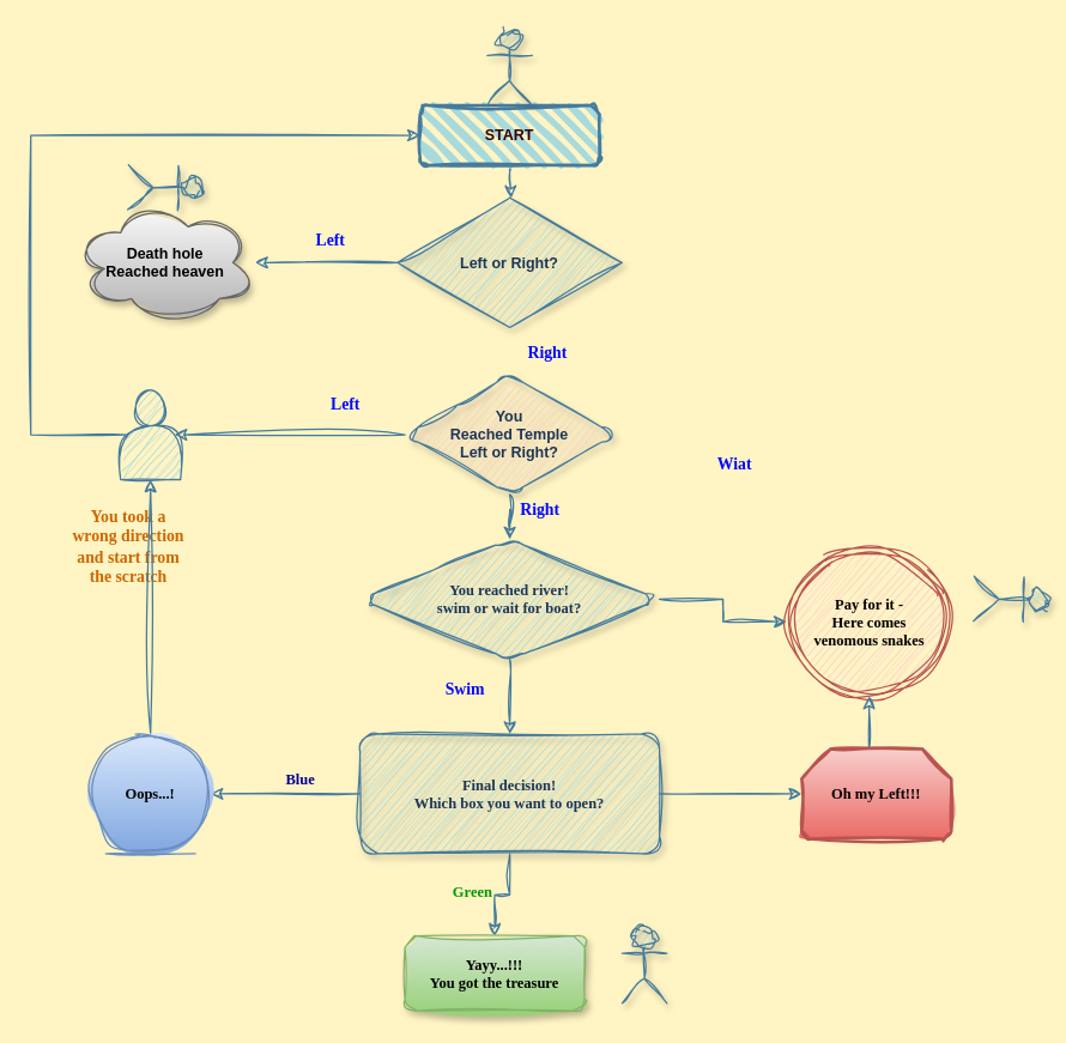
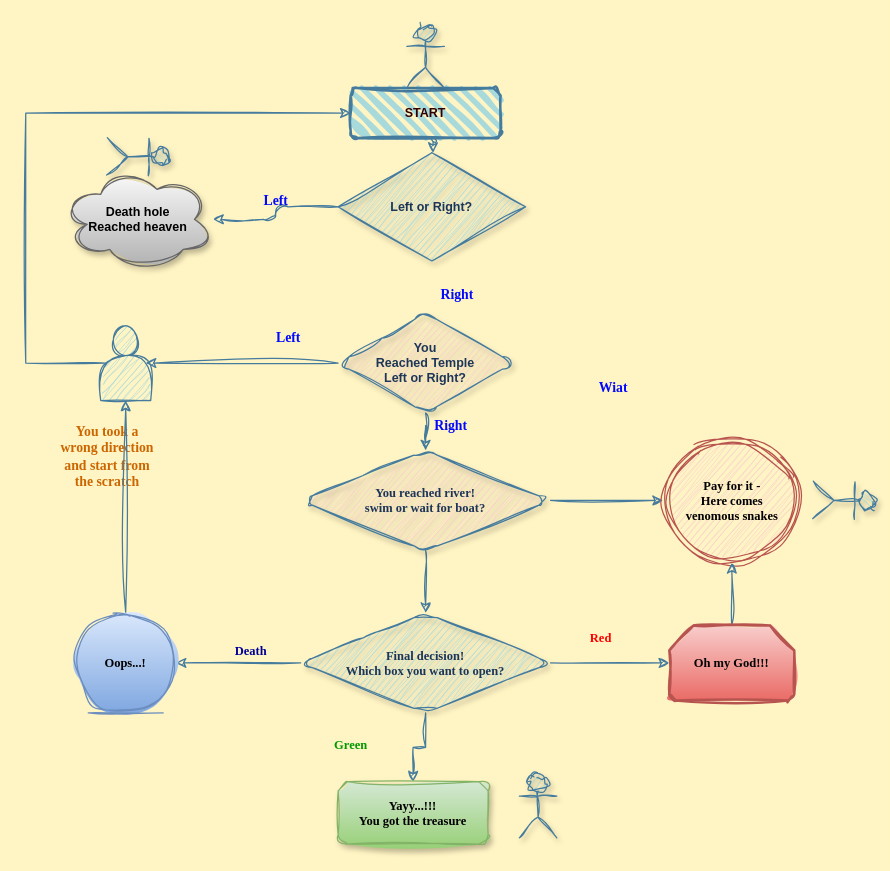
- <mxCell id="6" value="Left or Right?" style="html=1;whiteSpace=wrap;aspect=fixed;shape=isoRectangle;shadow=1;sketch=1;strokeColor=#457B9D;fontColor=#1D3557;fillColor=#A8DADC;rounded=1;curveFitting=1;jiggle=2;labelBackgroundColor=none;fontSize=10;fontStyle=1" parent="1" vertex="1"><mxGeometry x="265" y="130" width="150" height="90" as="geometry" /></mxCell>
+ <mxCell id="6" value="Left or Right?" style="html=1;whiteSpace=wrap;aspect=fixed;shape=isoRectangle;shadow=1;sketch=1;strokeColor=#457B9D;fontColor=#1D3557;fillColor=#A8DADC;rounded=1;curveFitting=1;jiggle=2;labelBackgroundColor=none;fontSize=10;fontStyle=1" parent="1" vertex="1"><mxGeometry x="270" y="120" width="150" height="90" as="geometry" /></mxCell>
- <mxCell id="14" value="You reached river!&lt;br&gt;swim or wait for boat?" style="rhombus;whiteSpace=wrap;html=1;fontSize=10;fillColor=#A8DADC;strokeColor=#457B9D;fontColor=#1D3557;shadow=1;sketch=1;rounded=1;curveFitting=1;jiggle=2;labelBackgroundColor=none;fontStyle=1;hachureGap=4;fontFamily=Architects Daughter;fontSource=https%3A%2F%2Ffonts.googleapis.com%2Fcss%3Ffamily%3DArchitects%2BDaughter;" parent="1" vertex="1"><mxGeometry x="240" y="360" width="200" height="80" as="geometry" /></mxCell>
+ <mxCell id="14" value="You reached river!&lt;br&gt;swim or wait for boat?" style="rhombus;whiteSpace=wrap;html=1;fontSize=10;fillColor=#f8cecc;strokeColor=#457B9D;fontColor=#1D3557;shadow=1;sketch=1;rounded=1;curveFitting=1;jiggle=2;labelBackgroundColor=none;fontStyle=1;hachureGap=4;fontFamily=Architects Daughter;fontSource=https%3A%2F%2Ffonts.googleapis.com%2Fcss%3Ffamily%3DArchitects%2BDaughter;" parent="1" vertex="1"><mxGeometry x="240" y="360" width="200" height="80" as="geometry" /></mxCell>
- <mxCell id="15" value="&lt;b&gt;Pay for it&amp;nbsp;- &lt;br&gt;Here comes &lt;br&gt;venomous snakes&lt;/b&gt;" style="ellipse;html=1;shape=endState;fillColor=#f8cecc;strokeColor=#b85450;sketch=1;hachureGap=4;jiggle=2;curveFitting=1;fontFamily=Architects Daughter;fontSource=https%3A%2F%2Ffonts.googleapis.com%2Fcss%3Ffamily%3DArchitects%2BDaughter;fontSize=10;" parent="1" vertex="1"><mxGeometry x="525" y="365" width="110" height="100" as="geometry" /></mxCell>
+ <mxCell id="15" value="&lt;b&gt;Pay for it&amp;nbsp;- &lt;br&gt;Here comes &lt;br&gt;venomous snakes&lt;/b&gt;" style="ellipse;html=1;shape=endState;fillColor=#f8cecc;strokeColor=#b85450;sketch=1;hachureGap=4;jiggle=2;curveFitting=1;fontFamily=Architects Daughter;fontSource=https%3A%2F%2Ffonts.googleapis.com%2Fcss%3Ffamily%3DArchitects%2BDaughter;fontSize=10;" parent="1" vertex="1"><mxGeometry x="530" y="350" width="110" height="100" as="geometry" /></mxCell>
- <mxCell id="31" value="&lt;b&gt;Swim&lt;/b&gt;" style="text;html=1;align=center;verticalAlign=middle;resizable=0;points=[];autosize=1;strokeColor=none;fillColor=none;fontSize=11;fontFamily=Architects Daughter;fontColor=#0008ff;sketch=1;hachureGap=4;jiggle=2;curveFitting=1;fontSource=https%3A%2F%2Ffonts.googleapis.com%2Fcss%3Ffamily%3DArchitects%2BDaughter;" parent="1" vertex="1"><mxGeometry x="285" y="445" width="50" height="30" as="geometry" /></mxCell>
+ <mxCell id="36" value="&lt;font color=&quot;#ff0000&quot;&gt;&lt;b&gt;Red&lt;/b&gt;&lt;/font&gt;" style="text;html=1;align=center;verticalAlign=middle;resizable=0;points=[];autosize=1;strokeColor=none;fillColor=none;fontSize=10;fontFamily=Architects Daughter;fontColor=#CCCC00;sketch=1;hachureGap=4;jiggle=2;curveFitting=1;fontSource=https%3A%2F%2Ffonts.googleapis.com%2Fcss%3Ffamily%3DArchitects%2BDaughter;" parent="1" vertex="1"><mxGeometry x="460" y="495" width="40" height="30" as="geometry" /></mxCell>
- <mxCell id="38" value="&lt;font color=&quot;#000099&quot;&gt;&lt;b&gt;Blue&lt;/b&gt;&lt;/font&gt;" style="text;html=1;align=center;verticalAlign=middle;resizable=0;points=[];autosize=1;strokeColor=none;fillColor=none;fontSize=10;fontFamily=Architects Daughter;fontColor=#009900;sketch=1;hachureGap=4;jiggle=2;curveFitting=1;fontSource=https%3A%2F%2Ffonts.googleapis.com%2Fcss%3Ffamily%3DArchitects%2BDaughter;" parent="1" vertex="1"><mxGeometry x="180" y="505" width="40" height="30" as="geometry" /></mxCell>
+ <mxCell id="38" value="&lt;font color=&quot;#000099&quot;&gt;&lt;b&gt;Death&lt;/b&gt;&lt;/font&gt;" style="text;html=1;align=center;verticalAlign=middle;resizable=0;points=[];autosize=1;strokeColor=none;fillColor=none;fontSize=10;fontFamily=Architects Daughter;fontColor=#009900;sketch=1;hachureGap=4;jiggle=2;curveFitting=1;fontSource=https%3A%2F%2Ffonts.googleapis.com%2Fcss%3Ffamily%3DArchitects%2BDaughter;" parent="1" vertex="1"><mxGeometry x="180" y="505" width="40" height="30" as="geometry" /></mxCell>
- <mxCell id="28" value="Final decision!&lt;br&gt;Which box you want to open?" style="whiteSpace=wrap;html=1;fontSize=10;fontFamily=Architects Daughter;fillColor=#A8DADC;strokeColor=#457B9D;fontColor=#1D3557;shadow=1;sketch=1;curveFitting=1;jiggle=2;labelBackgroundColor=none;fontStyle=1;hachureGap=4;fontSource=https%3A%2F%2Ffonts.googleapis.com%2Fcss%3Ffamily%3DArchitects%2BDaughter;rounded=1;" parent="1" vertex="1"><mxGeometry x="240" y="490" width="200" height="80" as="geometry" /></mxCell>
+ <mxCell id="28" value="Final decision!&lt;br&gt;Which box you want to open?" style="rhombus;whiteSpace=wrap;html=1;fontSize=10;fontFamily=Architects Daughter;fillColor=#A8DADC;strokeColor=#457B9D;fontColor=#1D3557;shadow=1;sketch=1;rounded=1;curveFitting=1;jiggle=2;labelBackgroundColor=none;fontStyle=1;hachureGap=4;fontSource=https%3A%2F%2Ffonts.googleapis.com%2Fcss%3Ffamily%3DArchitects%2BDaughter;" parent="1" vertex="1"><mxGeometry x="240" y="490" width="200" height="80" as="geometry" /></mxCell>
- <mxCell id="35" value="&lt;b&gt;Oh my Left!!!&lt;/b&gt;" style="strokeWidth=2;html=1;shape=mxgraph.flowchart.loop_limit;whiteSpace=wrap;sketch=1;hachureGap=4;jiggle=2;curveFitting=1;strokeColor=#b85450;fontFamily=Architects Daughter;fontSource=https%3A%2F%2Ffonts.googleapis.com%2Fcss%3Ffamily%3DArchitects%2BDaughter;fontSize=10;fillColor=#f8cecc;gradientColor=#ea6b66;" parent="1" vertex="1"><mxGeometry x="535" y="500" width="100" height="60" as="geometry" /></mxCell>
+ <mxCell id="35" value="&lt;b&gt;Oh my God!!!&lt;/b&gt;" style="strokeWidth=2;html=1;shape=mxgraph.flowchart.loop_limit;whiteSpace=wrap;sketch=1;hachureGap=4;jiggle=2;curveFitting=1;strokeColor=#b85450;fontFamily=Architects Daughter;fontSource=https%3A%2F%2Ffonts.googleapis.com%2Fcss%3Ffamily%3DArchitects%2BDaughter;fontSize=10;fillColor=#f8cecc;gradientColor=#ea6b66;" parent="1" vertex="1"><mxGeometry x="535" y="500" width="100" height="60" as="geometry" /></mxCell>
- <mxCell id="37" value="&lt;b&gt;&lt;font color=&quot;#009900&quot;&gt;Green&lt;/font&gt;&lt;/b&gt;" style="text;html=1;align=center;verticalAlign=middle;resizable=0;points=[];autosize=1;strokeColor=none;fillColor=none;fontSize=10;fontFamily=Architects Daughter;fontColor=#FF0000;sketch=1;hachureGap=4;jiggle=2;curveFitting=1;fontSource=https%3A%2F%2Ffonts.googleapis.com%2Fcss%3Ffamily%3DArchitects%2BDaughter;" parent="1" vertex="1"><mxGeometry x="290" y="580" width="50" height="30" as="geometry" /></mxCell>
+ <mxCell id="37" value="&lt;b&gt;&lt;font color=&quot;#009900&quot;&gt;Green&lt;/font&gt;&lt;/b&gt;" style="text;html=1;align=center;verticalAlign=middle;resizable=0;points=[];autosize=1;strokeColor=none;fillColor=none;fontSize=10;fontFamily=Architects Daughter;fontColor=#FF0000;sketch=1;hachureGap=4;jiggle=2;curveFitting=1;fontSource=https%3A%2F%2Ffonts.googleapis.com%2Fcss%3Ffamily%3DArchitects%2BDaughter;" parent="1" vertex="1"><mxGeometry x="255" y="580" width="50" height="30" as="geometry" /></mxCell>
